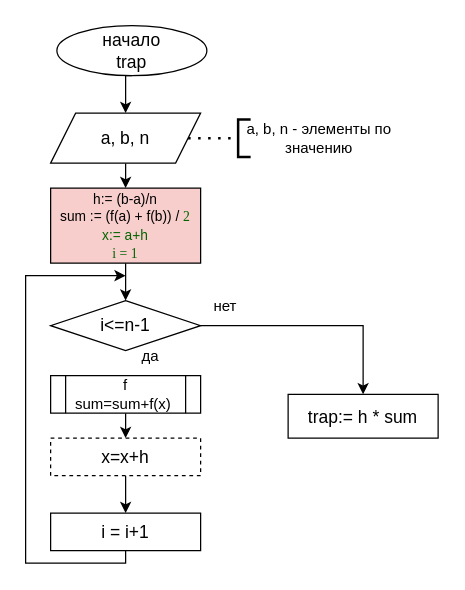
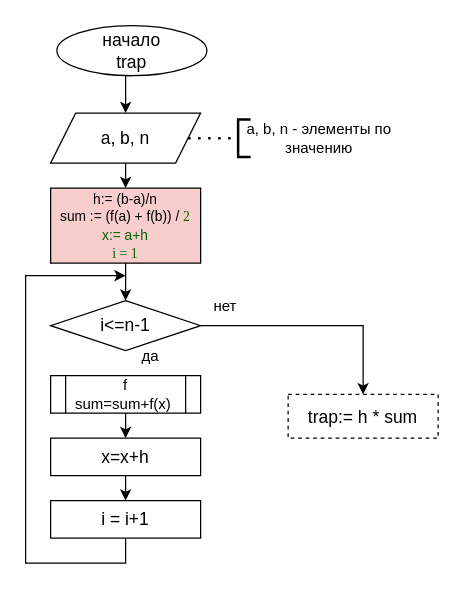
- <mxCell id="22" value="&lt;font style=&quot;font-size: 14px;&quot;&gt;trap:= h * sum&lt;/font&gt;" style="rounded=0;whiteSpace=wrap;html=1;" vertex="1" parent="1"><mxGeometry x="230" y="315" width="120" height="35" as="geometry" /></mxCell>
+ <mxCell id="22" value="&lt;font style=&quot;font-size: 14px;&quot;&gt;trap:= h * sum&lt;/font&gt;" style="rounded=0;whiteSpace=wrap;html=1;dashed=1;" vertex="1" parent="1"><mxGeometry x="230" y="315" width="120" height="35" as="geometry" /></mxCell>
- <mxCell id="19" value="&lt;font style=&quot;font-size: 14px;&quot;&gt;x=x+h&lt;/font&gt;" style="rounded=0;whiteSpace=wrap;html=1;dashed=1;" vertex="1" parent="1"><mxGeometry x="40" y="350" width="120" height="30" as="geometry" /></mxCell>
+ <mxCell id="19" value="&lt;font style=&quot;font-size: 14px;&quot;&gt;x=x+h&lt;/font&gt;" style="rounded=0;whiteSpace=wrap;html=1;" vertex="1" parent="1"><mxGeometry x="40" y="350" width="120" height="30" as="geometry" /></mxCell>
- <mxCell id="17" value="&lt;font style=&quot;font-size: 14px;&quot;&gt;i = i+1&lt;/font&gt;" style="rounded=0;whiteSpace=wrap;html=1;" vertex="1" parent="1"><mxGeometry x="40" y="410" width="120" height="30" as="geometry" /></mxCell>
+ <mxCell id="17" value="&lt;font style=&quot;font-size: 14px;&quot;&gt;i = i+1&lt;/font&gt;" style="rounded=0;whiteSpace=wrap;html=1;" vertex="1" parent="1"><mxGeometry x="40" y="400" width="120" height="30" as="geometry" /></mxCell>
